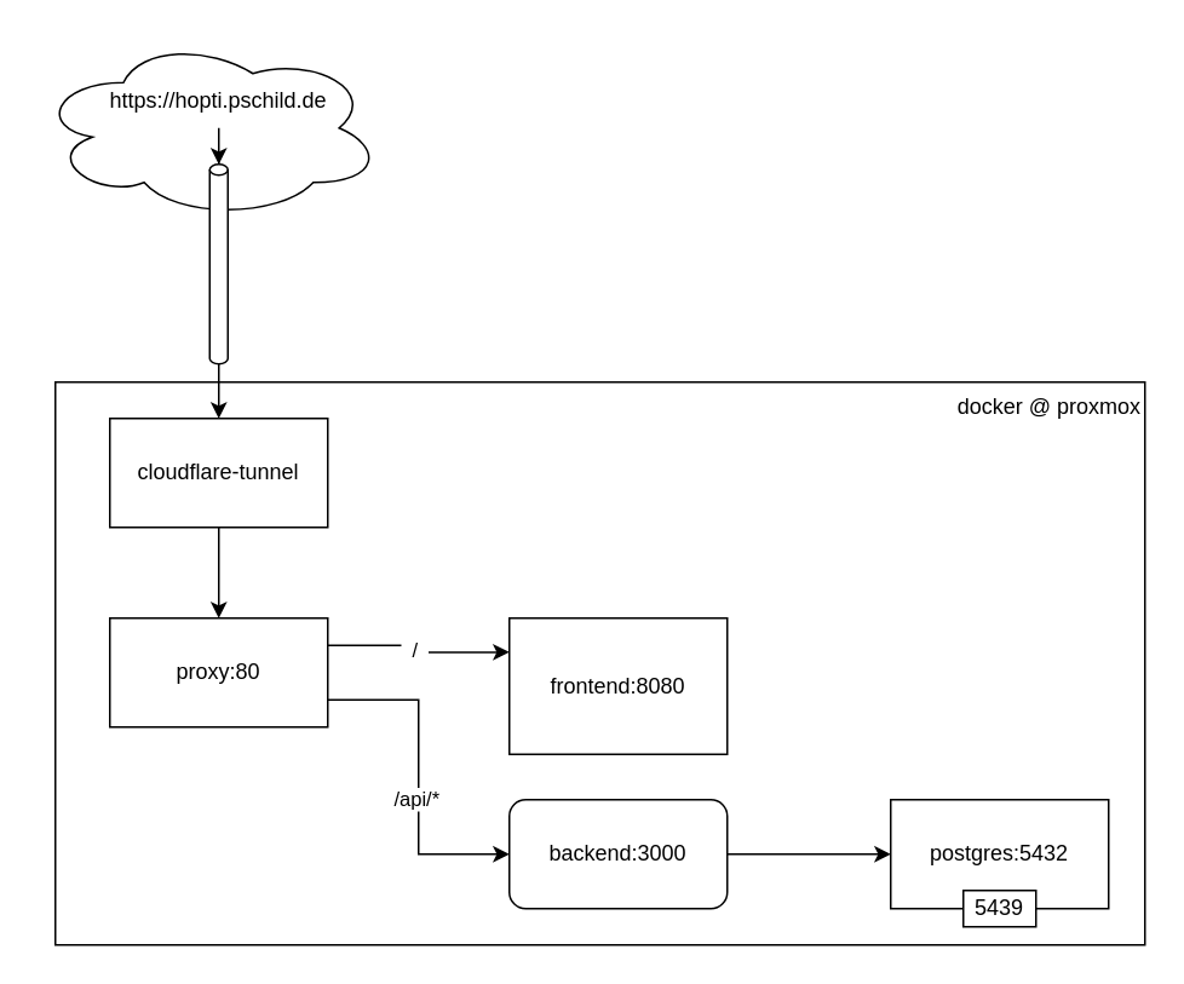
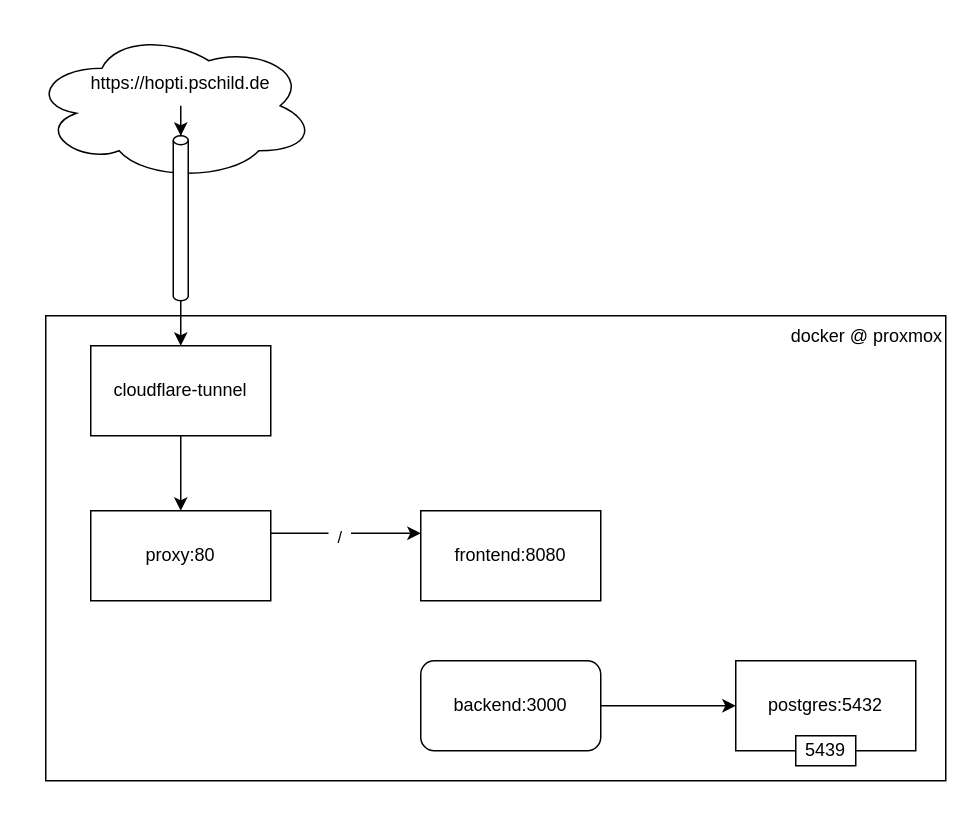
- <mxCell id="4" value="&lt;span style=&quot;text-align: right;&quot;&gt;frontend:8080&lt;/span&gt;" style="whiteSpace=wrap;html=1;" parent="1" vertex="1"><mxGeometry x="280" y="340" width="120" height="75" as="geometry" /></mxCell>
+ <mxCell id="4" value="&lt;span style=&quot;text-align: right;&quot;&gt;frontend:8080&lt;/span&gt;" style="whiteSpace=wrap;html=1;" parent="1" vertex="1"><mxGeometry x="280" y="340" width="120" height="60" as="geometry" /></mxCell>
- <mxCell id="5" style="edgeStyle=orthogonalEdgeStyle;rounded=0;orthogonalLoop=1;jettySize=auto;html=1;exitX=1;exitY=0.75;exitDx=0;exitDy=0;entryX=0;entryY=0.5;entryDx=0;entryDy=0;" parent="1" source="9" target="11" edge="1"><mxGeometry relative="1" as="geometry" /></mxCell>
- <mxCell id="6" value="&amp;nbsp; /api/*&amp;nbsp;&amp;nbsp;" style="edgeLabel;html=1;align=center;verticalAlign=middle;resizable=0;points=[];" parent="5" vertex="1" connectable="0"><mxGeometry x="0.124" y="-2" relative="1" as="geometry"><mxPoint as="offset" /></mxGeometry></mxCell>
